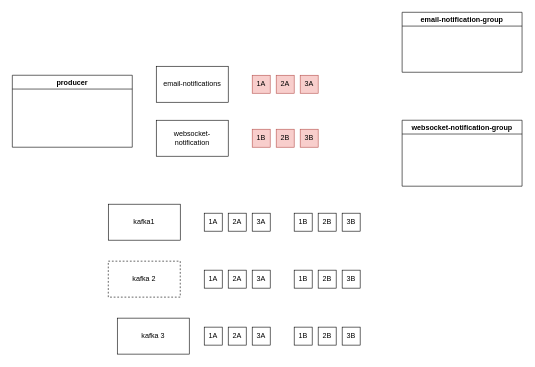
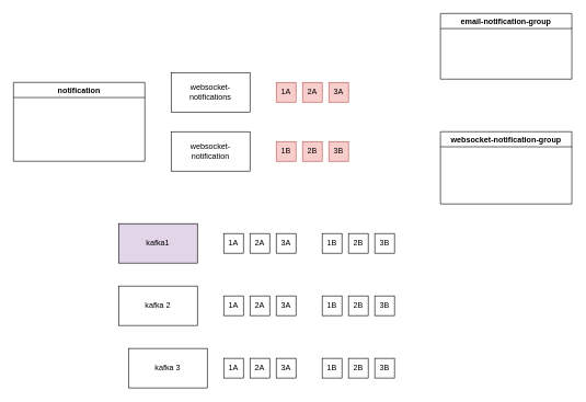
- <mxCell id="33" value="producer" style="swimlane;whiteSpace=wrap;html=1;" vertex="1" parent="1"><mxGeometry x="20" y="125" width="200" height="120" as="geometry" /></mxCell>
+ <mxCell id="33" value="notification" style="swimlane;whiteSpace=wrap;html=1;" vertex="1" parent="1"><mxGeometry x="20" y="125" width="200" height="120" as="geometry" /></mxCell>
- <mxCell id="2" value="email-notifications" style="rounded=0;whiteSpace=wrap;html=1;" parent="1" vertex="1"><mxGeometry x="260" y="110" width="120" height="60" as="geometry" /></mxCell>
+ <mxCell id="2" value="websocket-notifications" style="rounded=0;whiteSpace=wrap;html=1;" parent="1" vertex="1"><mxGeometry x="260" y="110" width="120" height="60" as="geometry" /></mxCell>
- <mxCell id="10" value="kafka1" style="rounded=0;whiteSpace=wrap;html=1;" vertex="1" parent="1"><mxGeometry x="180" y="340" width="120" height="60" as="geometry" /></mxCell>
+ <mxCell id="10" value="kafka1" style="rounded=0;whiteSpace=wrap;html=1;fillColor=#e1d5e7;" vertex="1" parent="1"><mxGeometry x="180" y="340" width="120" height="60" as="geometry" /></mxCell>
- <mxCell id="11" value="kafka 2" style="rounded=0;whiteSpace=wrap;html=1;dashed=1;" vertex="1" parent="1"><mxGeometry x="180" y="435" width="120" height="60" as="geometry" /></mxCell>
+ <mxCell id="11" value="kafka 2" style="rounded=0;whiteSpace=wrap;html=1;" vertex="1" parent="1"><mxGeometry x="180" y="435" width="120" height="60" as="geometry" /></mxCell>
